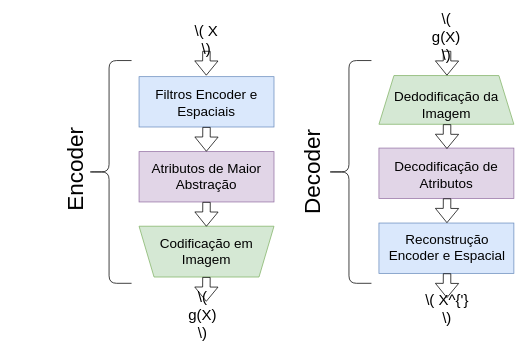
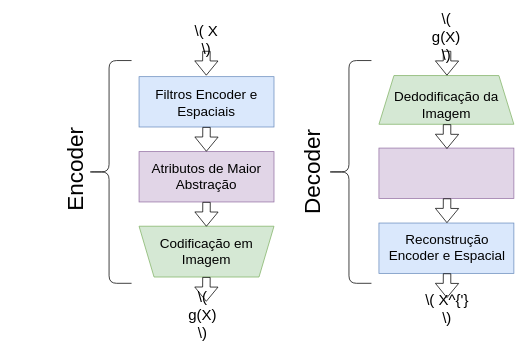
- <mxCell id="12" value="Decodificação de Atributos" style="text;html=1;strokeColor=none;fillColor=none;align=center;verticalAlign=middle;whiteSpace=wrap;rounded=0;fontSize=18;" vertex="1" parent="1"><mxGeometry x="515" y="223" width="160" height="20" as="geometry" /></mxCell>
